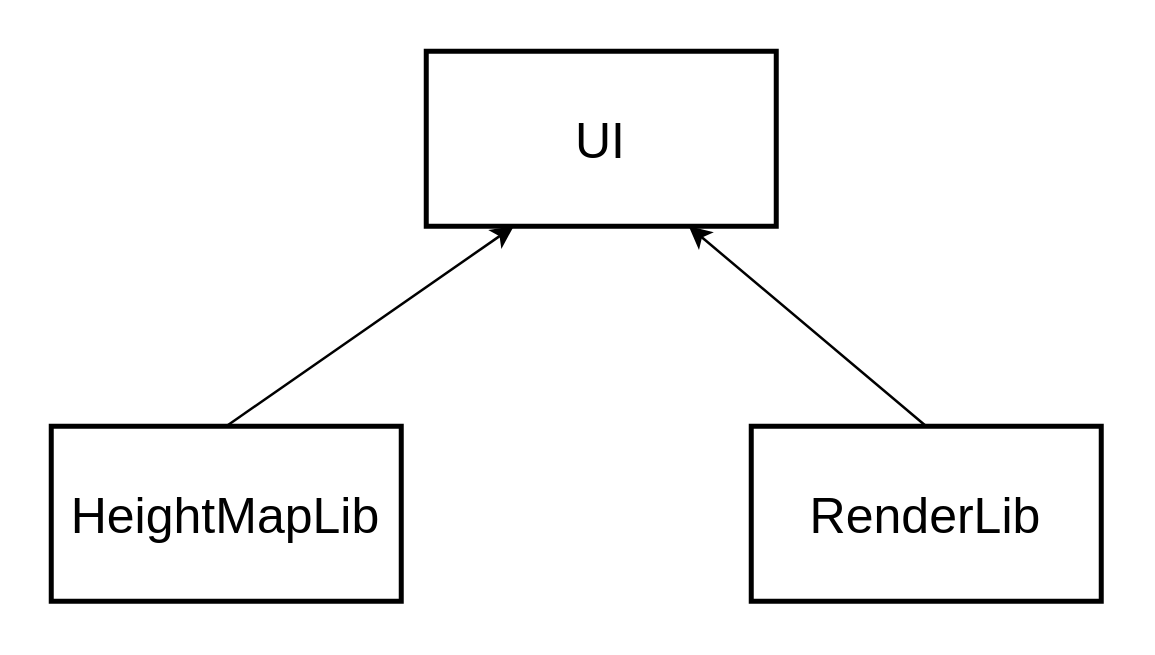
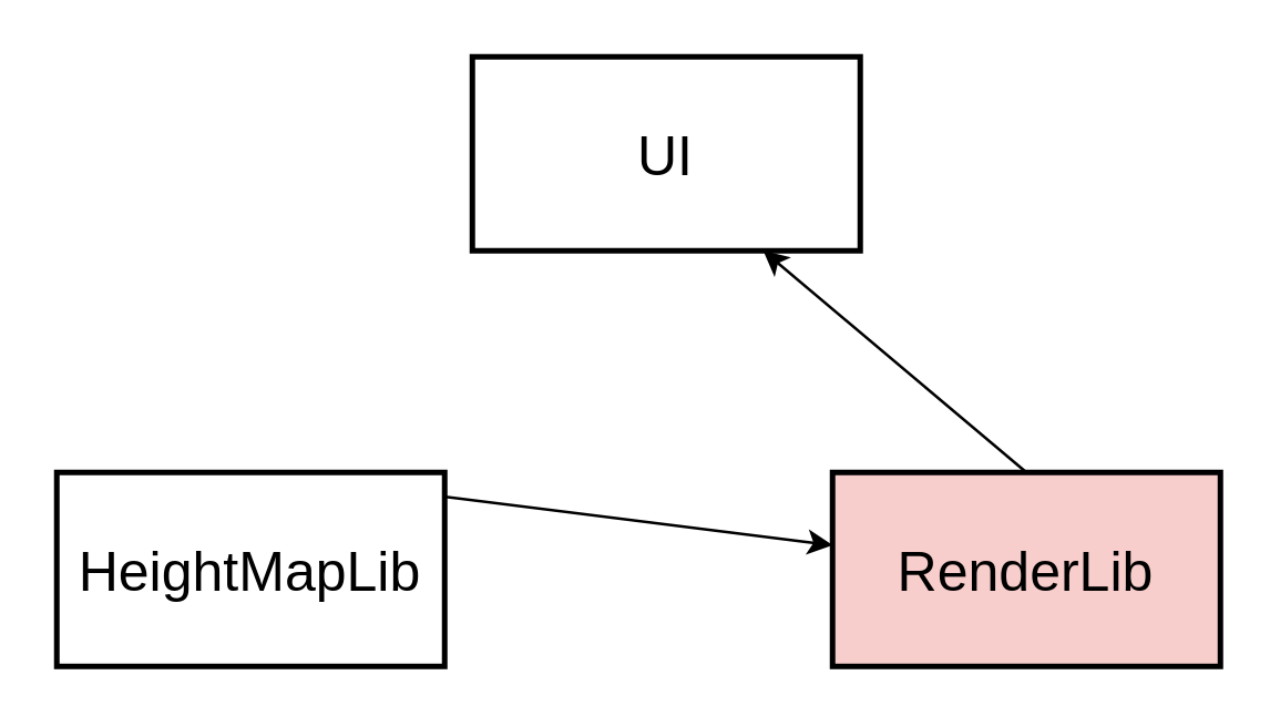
- <mxCell id="3" style="rounded=0;orthogonalLoop=1;jettySize=auto;html=1;exitX=0.5;exitY=0;exitDx=0;exitDy=0;entryX=0.25;entryY=1;entryDx=0;entryDy=0;" edge="1" parent="1" source="4" target="2"><mxGeometry relative="1" as="geometry" /></mxCell>
+ <mxCell id="3" style="rounded=0;orthogonalLoop=1;jettySize=auto;html=1;exitX=0.5;exitY=0;exitDx=0;exitDy=0;" edge="1" parent="1" source="4" target="6"><mxGeometry relative="1" as="geometry" /></mxCell>
- <mxCell id="6" value="&lt;font style=&quot;font-size: 20px&quot;&gt;RenderLib&lt;/font&gt;" style="rounded=0;whiteSpace=wrap;html=1;absoluteArcSize=1;arcSize=14;strokeWidth=2;" vertex="1" parent="1"><mxGeometry x="300" y="170" width="140" height="70" as="geometry" /></mxCell>
+ <mxCell id="6" value="&lt;font style=&quot;font-size: 20px&quot;&gt;RenderLib&lt;/font&gt;" style="rounded=0;whiteSpace=wrap;html=1;absoluteArcSize=1;arcSize=14;strokeWidth=2;fillColor=#f8cecc;" vertex="1" parent="1"><mxGeometry x="300" y="170" width="140" height="70" as="geometry" /></mxCell>
